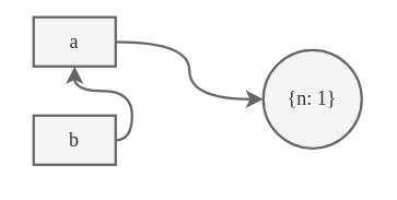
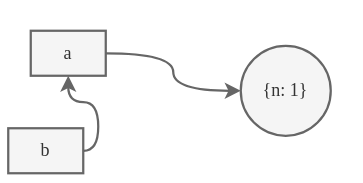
- <mxCell id="3" value="a" style="rounded=0;whiteSpace=wrap;html=1;fontFamily=JetBrains Mono;strokeWidth=1.5;fillColor=#f5f5f5;fontColor=#333333;strokeColor=#666666;" vertex="1" parent="1"><mxGeometry x="20" y="10" width="50" height="30" as="geometry" /></mxCell>
+ <mxCell id="3" value="a" style="rounded=0;whiteSpace=wrap;html=1;fontFamily=JetBrains Mono;strokeWidth=1.5;fillColor=#f5f5f5;fontColor=#333333;strokeColor=#666666;" vertex="1" parent="1"><mxGeometry x="20" y="20" width="50" height="30" as="geometry" /></mxCell>
- <mxCell id="5" value="b" style="rounded=0;whiteSpace=wrap;html=1;strokeWidth=1.5;fontFamily=JetBrains Mono;fillColor=#f5f5f5;fontColor=#333333;strokeColor=#666666;" vertex="1" parent="1"><mxGeometry x="20" y="70" width="50" height="30" as="geometry" /></mxCell>
+ <mxCell id="5" value="b" style="rounded=0;whiteSpace=wrap;html=1;strokeWidth=1.5;fontFamily=JetBrains Mono;fillColor=#f5f5f5;fontColor=#333333;strokeColor=#666666;" vertex="1" parent="1"><mxGeometry x="5" y="85" width="50" height="30" as="geometry" /></mxCell>
